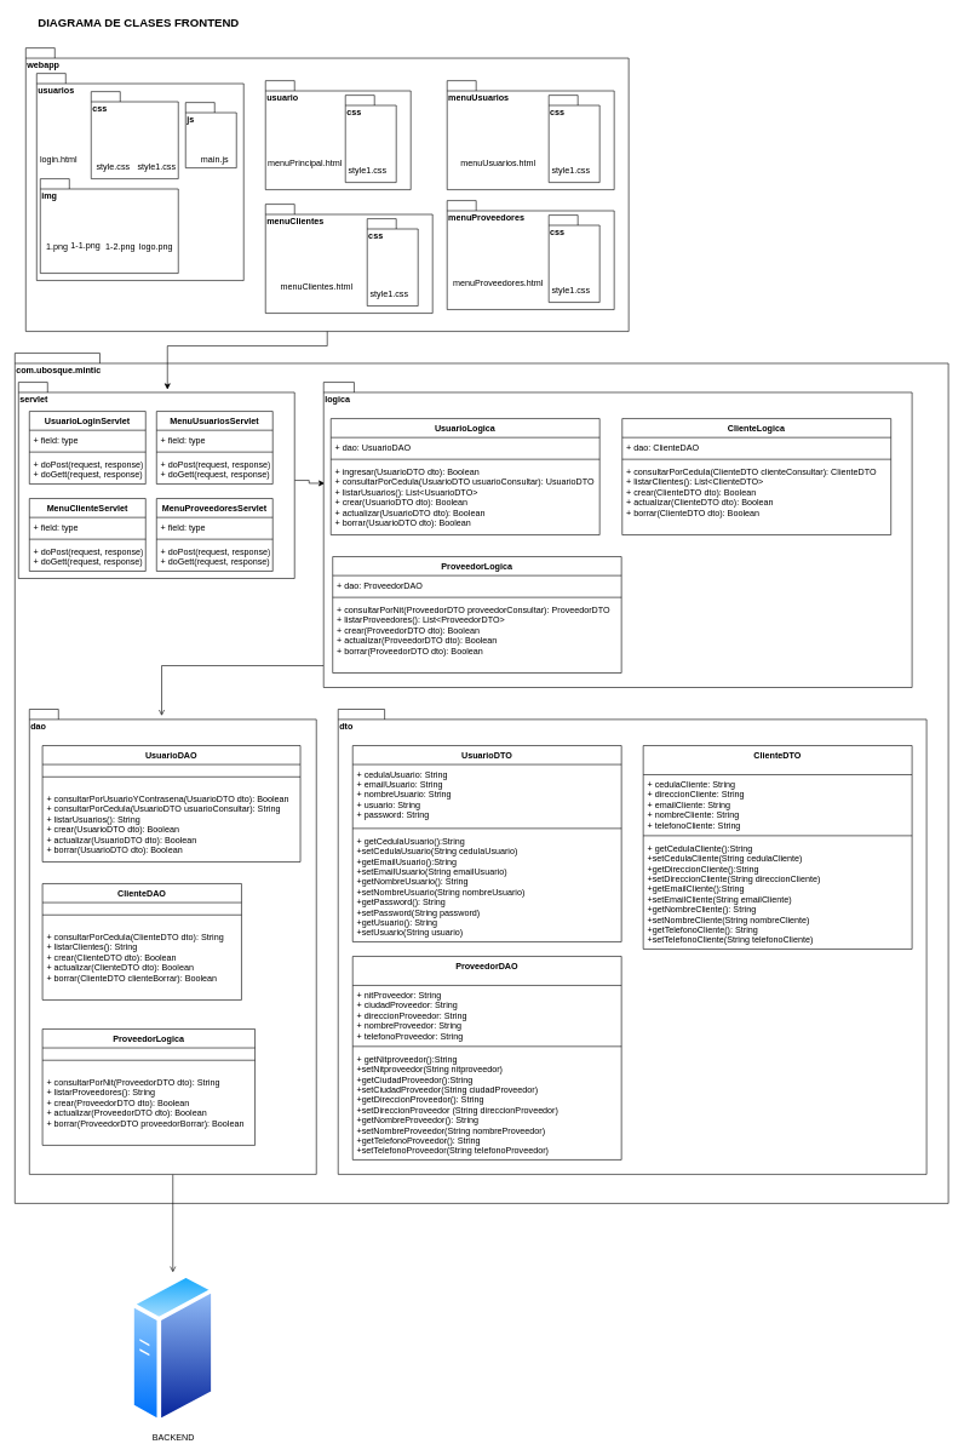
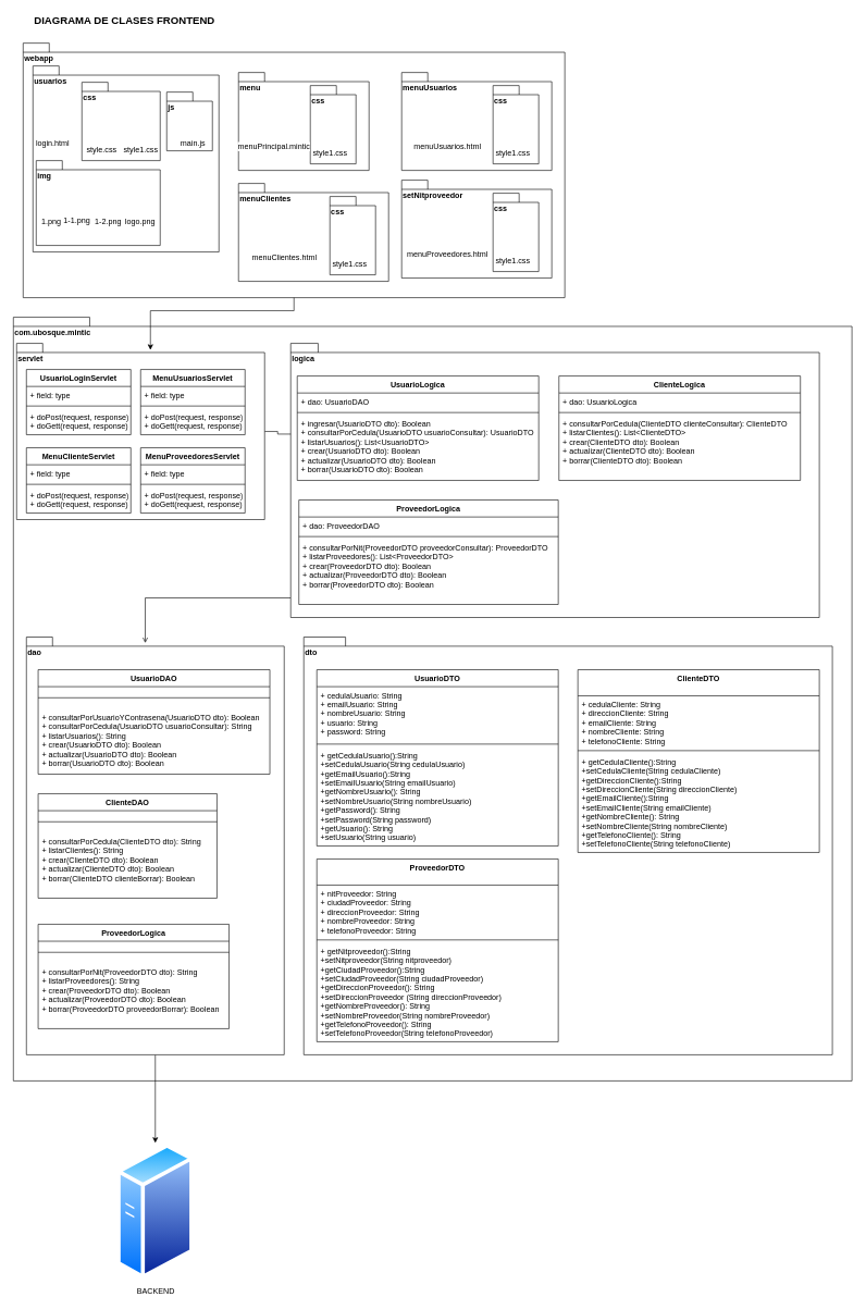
- <mxCell id="23" value="usuario" style="shape=folder;fontStyle=1;spacingTop=10;tabWidth=40;tabHeight=14;tabPosition=left;html=1;align=left;verticalAlign=top;" vertex="1" parent="1"><mxGeometry x="365" y="110" width="200" height="150" as="geometry" /></mxCell>
+ <mxCell id="23" value="menu" style="shape=folder;fontStyle=1;spacingTop=10;tabWidth=40;tabHeight=14;tabPosition=left;html=1;align=left;verticalAlign=top;" vertex="1" parent="1"><mxGeometry x="365" y="110" width="200" height="150" as="geometry" /></mxCell>
- <mxCell id="26" value="menuPrincipal.html" style="shape=image;html=1;verticalAlign=top;verticalLabelPosition=bottom;labelBackgroundColor=#ffffff;imageAspect=0;aspect=fixed;image=https://cdn2.iconfinder.com/data/icons/oxygen/128x128/mimetypes/text-xml.png" vertex="1" parent="1"><mxGeometry x="388.5" y="150" width="60" height="60" as="geometry" /></mxCell>
+ <mxCell id="26" value="menuPrincipal.mintic" style="shape=image;html=1;verticalAlign=top;verticalLabelPosition=bottom;labelBackgroundColor=#ffffff;imageAspect=0;aspect=fixed;image=https://cdn2.iconfinder.com/data/icons/oxygen/128x128/mimetypes/text-xml.png" vertex="1" parent="1"><mxGeometry x="388.5" y="150" width="60" height="60" as="geometry" /></mxCell>
- <mxCell id="27" value="menuProveedores" style="shape=folder;fontStyle=1;spacingTop=10;tabWidth=40;tabHeight=14;tabPosition=left;html=1;align=left;verticalAlign=top;" vertex="1" parent="1"><mxGeometry x="615" y="275" width="230" height="150" as="geometry" /></mxCell>
+ <mxCell id="27" value="setNitproveedor" style="shape=folder;fontStyle=1;spacingTop=10;tabWidth=40;tabHeight=14;tabPosition=left;html=1;align=left;verticalAlign=top;" vertex="1" parent="1"><mxGeometry x="615" y="275" width="230" height="150" as="geometry" /></mxCell>
- <mxCell id="59" value="+ dao: ClienteDAO" style="text;strokeColor=none;fillColor=none;align=left;verticalAlign=top;spacingLeft=4;spacingRight=4;overflow=hidden;rotatable=0;points=[[0,0.5],[1,0.5]];portConstraint=eastwest;" vertex="1" parent="58"><mxGeometry y="26" width="370" height="26" as="geometry" /></mxCell>
+ <mxCell id="59" value="+ dao: UsuarioLogica" style="text;strokeColor=none;fillColor=none;align=left;verticalAlign=top;spacingLeft=4;spacingRight=4;overflow=hidden;rotatable=0;points=[[0,0.5],[1,0.5]];portConstraint=eastwest;" vertex="1" parent="58"><mxGeometry y="26" width="370" height="26" as="geometry" /></mxCell>
- <mxCell id="8" style="edgeStyle=orthogonalEdgeStyle;rounded=0;orthogonalLoop=1;jettySize=auto;html=1;entryX=0.002;entryY=0.331;entryDx=0;entryDy=0;entryPerimeter=0;" edge="1" parent="1" source="9" target="53"><mxGeometry relative="1" as="geometry" /></mxCell>
+ <mxCell id="8" style="edgeStyle=orthogonalEdgeStyle;rounded=0;orthogonalLoop=1;jettySize=auto;html=1;entryX=0.002;entryY=0.331;entryDx=0;entryDy=0;entryPerimeter=0;endArrow=none;" edge="1" parent="1" source="9" target="53"><mxGeometry relative="1" as="geometry" /></mxCell>
- <mxCell id="82" value="ProveedorDAO" style="swimlane;fontStyle=1;align=center;verticalAlign=top;childLayout=stackLayout;horizontal=1;startSize=40;horizontalStack=0;resizeParent=1;resizeParentMax=0;resizeLast=0;collapsible=1;marginBottom=0;" vertex="1" parent="1"><mxGeometry x="485" y="1315" width="370" height="280" as="geometry" /></mxCell>
+ <mxCell id="82" value="ProveedorDTO" style="swimlane;fontStyle=1;align=center;verticalAlign=top;childLayout=stackLayout;horizontal=1;startSize=40;horizontalStack=0;resizeParent=1;resizeParentMax=0;resizeLast=0;collapsible=1;marginBottom=0;" vertex="1" parent="1"><mxGeometry x="485" y="1315" width="370" height="280" as="geometry" /></mxCell>
- <mxCell id="66" style="edgeStyle=orthogonalEdgeStyle;rounded=0;orthogonalLoop=1;jettySize=auto;html=1;endArrow=open;" edge="1" parent="1" source="67" target="90"><mxGeometry relative="1" as="geometry" /></mxCell>
+ <mxCell id="66" style="edgeStyle=orthogonalEdgeStyle;rounded=0;orthogonalLoop=1;jettySize=auto;html=1;" edge="1" parent="1" source="67" target="90"><mxGeometry relative="1" as="geometry" /></mxCell>
